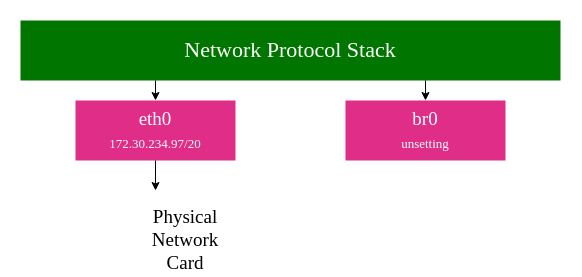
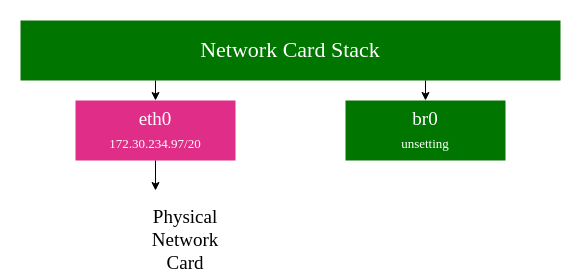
- <mxCell id="2" value="Network Protocol Stack" style="rounded=0;whiteSpace=wrap;html=1;fontSize=22;fontFamily=Comic Sans MS;fillColor=#007500;fontColor=#FFFFFF;strokeColor=none;" parent="1" vertex="1"><mxGeometry x="20" y="20" width="540" height="60" as="geometry" /></mxCell>
+ <mxCell id="2" value="Network Card Stack" style="rounded=0;whiteSpace=wrap;html=1;fontSize=22;fontFamily=Comic Sans MS;fillColor=#007500;fontColor=#FFFFFF;strokeColor=none;" parent="1" vertex="1"><mxGeometry x="20" y="20" width="540" height="60" as="geometry" /></mxCell>
- <mxCell id="7" value="br0&lt;br&gt;&lt;font style=&quot;font-size: 13px&quot;&gt;unsetting&lt;/font&gt;" style="rounded=0;whiteSpace=wrap;html=1;fontFamily=Comic Sans MS;fontSize=19;fontColor=#FFFFFF;strokeColor=none;fillColor=#E02D87;" parent="1" vertex="1"><mxGeometry x="345" y="100" width="160" height="60" as="geometry" /></mxCell>
+ <mxCell id="7" value="br0&lt;br&gt;&lt;font style=&quot;font-size: 13px&quot;&gt;unsetting&lt;/font&gt;" style="rounded=0;whiteSpace=wrap;html=1;fontFamily=Comic Sans MS;fontSize=19;fontColor=#FFFFFF;strokeColor=none;fillColor=#007500;" parent="1" vertex="1"><mxGeometry x="345" y="100" width="160" height="60" as="geometry" /></mxCell>
